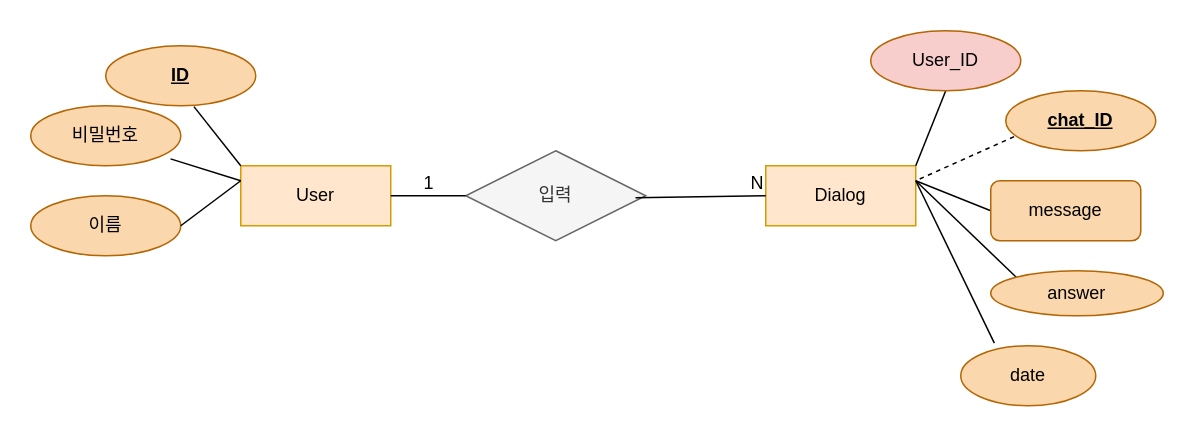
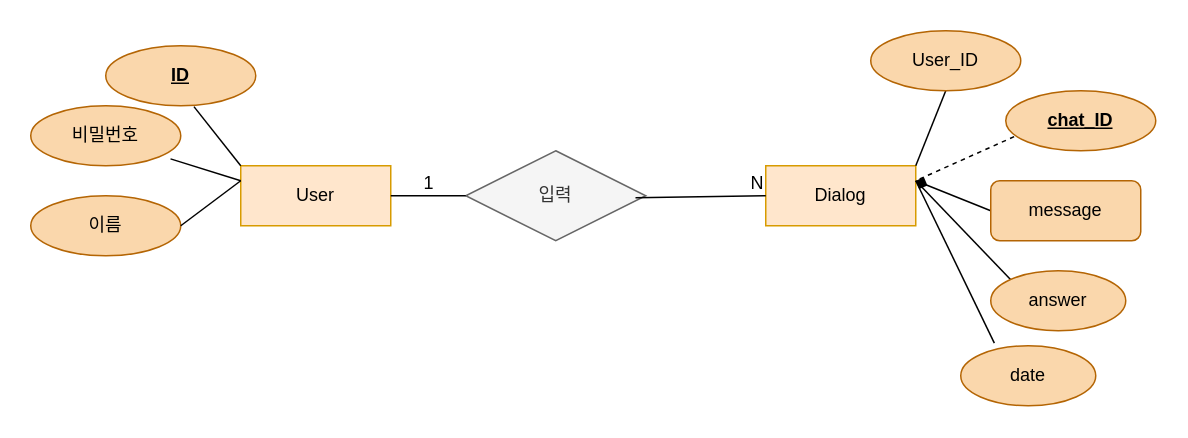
- <mxCell id="11" value="User_ID" style="ellipse;whiteSpace=wrap;html=1;align=center;fillColor=#f8cecc;strokeColor=#b46504;" parent="1" vertex="1"><mxGeometry x="580" y="20" width="100" height="40" as="geometry" /></mxCell>
+ <mxCell id="11" value="User_ID" style="ellipse;whiteSpace=wrap;html=1;align=center;fillColor=#fad7ac;strokeColor=#b46504;" parent="1" vertex="1"><mxGeometry x="580" y="20" width="100" height="40" as="geometry" /></mxCell>
- <mxCell id="13" value="" style="endArrow=none;html=1;rounded=0;entryX=1;entryY=0.25;entryDx=0;entryDy=0;exitX=0;exitY=0.5;exitDx=0;exitDy=0;" parent="1" source="14" target="2" edge="1"><mxGeometry relative="1" as="geometry"><mxPoint x="690" y="115" as="sourcePoint" /><mxPoint x="620" y="150" as="targetPoint" /></mxGeometry></mxCell>
+ <mxCell id="13" value="" style="endArrow=diamond;html=1;rounded=0;entryX=1;entryY=0.25;entryDx=0;entryDy=0;exitX=0;exitY=0.5;exitDx=0;exitDy=0;" parent="1" source="14" target="2" edge="1"><mxGeometry relative="1" as="geometry"><mxPoint x="690" y="115" as="sourcePoint" /><mxPoint x="620" y="150" as="targetPoint" /></mxGeometry></mxCell>
- <mxCell id="16" value="answer" style="ellipse;whiteSpace=wrap;html=1;align=center;fillColor=#fad7ac;strokeColor=#b46504;" parent="1" vertex="1"><mxGeometry x="660" y="180" width="115" height="30" as="geometry" /></mxCell>
+ <mxCell id="16" value="answer" style="ellipse;whiteSpace=wrap;html=1;align=center;fillColor=#fad7ac;strokeColor=#b46504;" parent="1" vertex="1"><mxGeometry x="660" y="180" width="90" height="40" as="geometry" /></mxCell>
